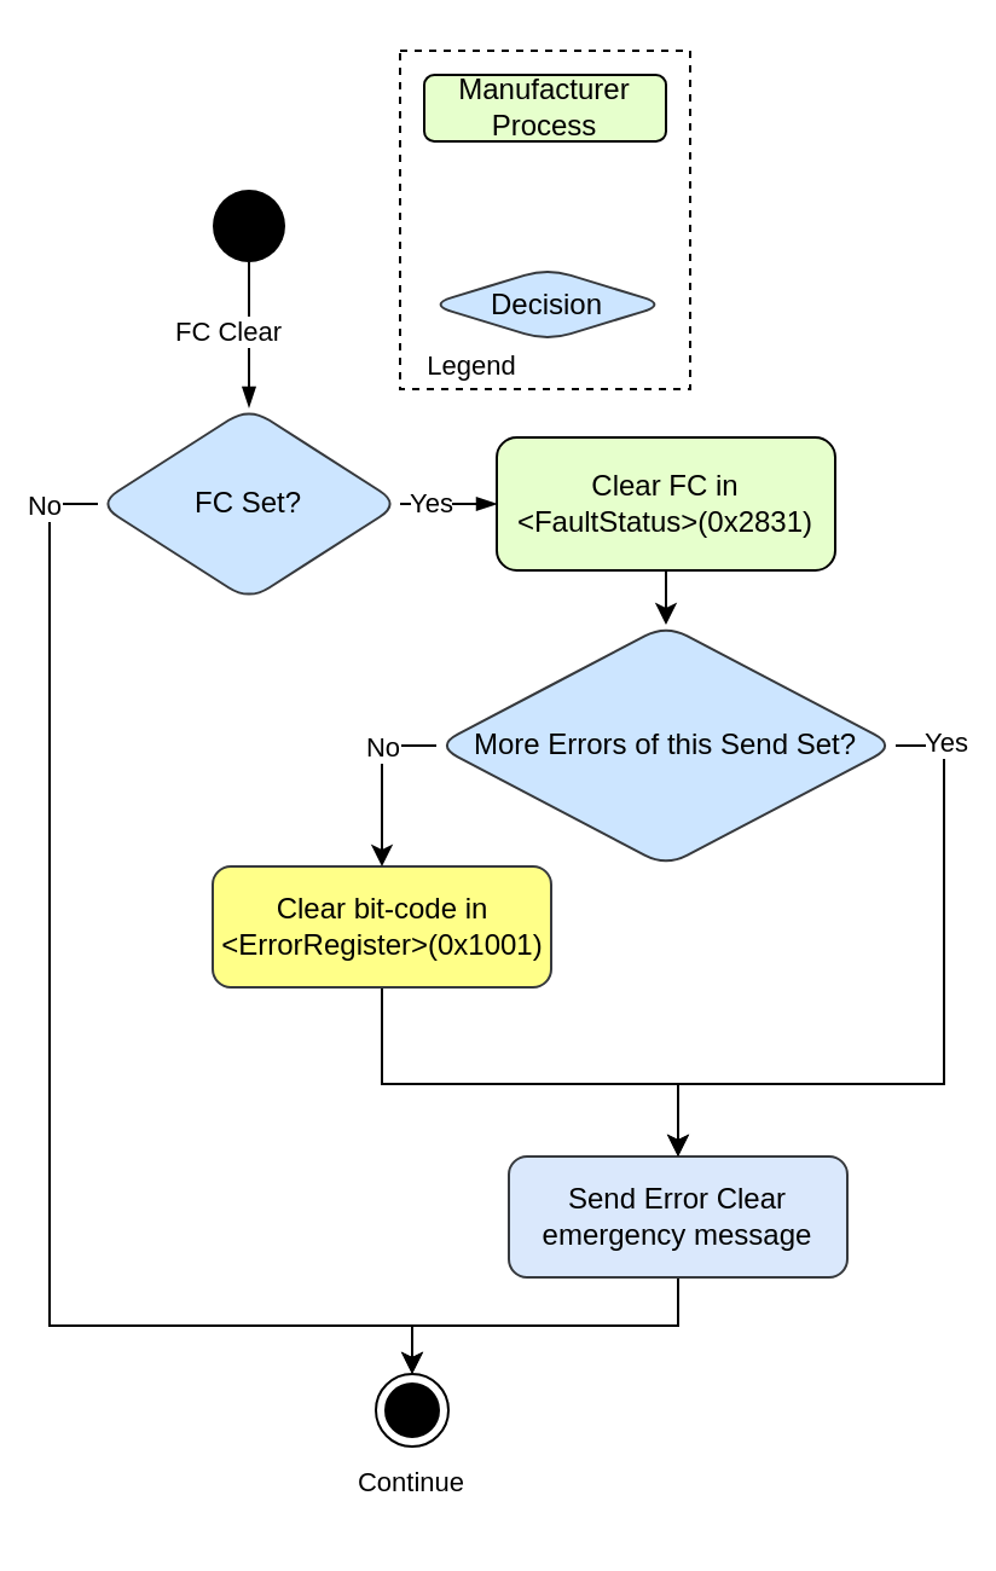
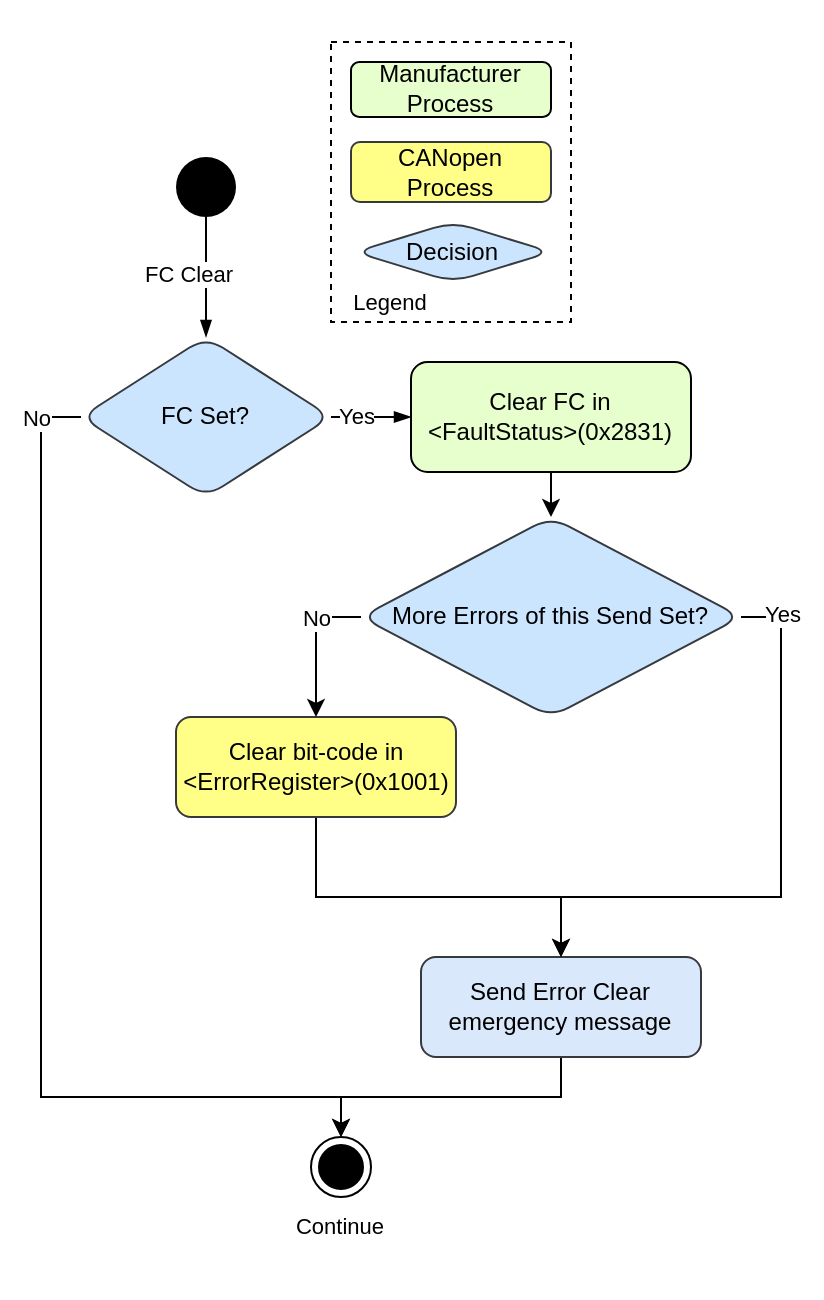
+ <mxCell id="17" value="CANopen Process" style="rounded=1;whiteSpace=wrap;html=1;fillColor=#ffff88;strokeColor=#36393d;" parent="1" vertex="1"><mxGeometry x="175" y="70.5" width="100" height="30" as="geometry" /></mxCell>
